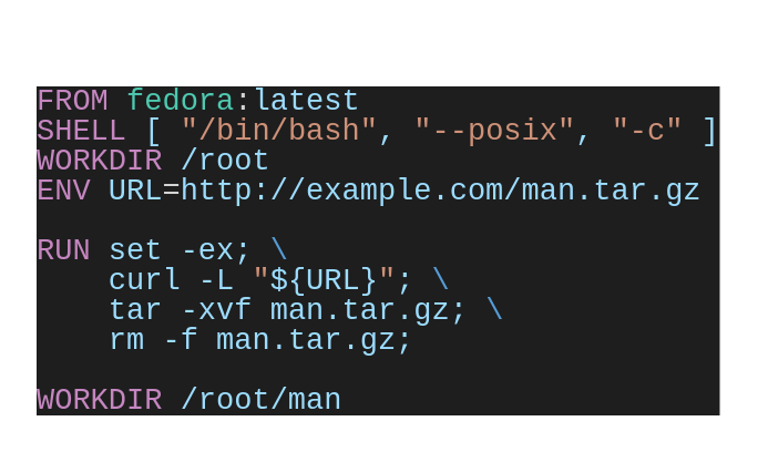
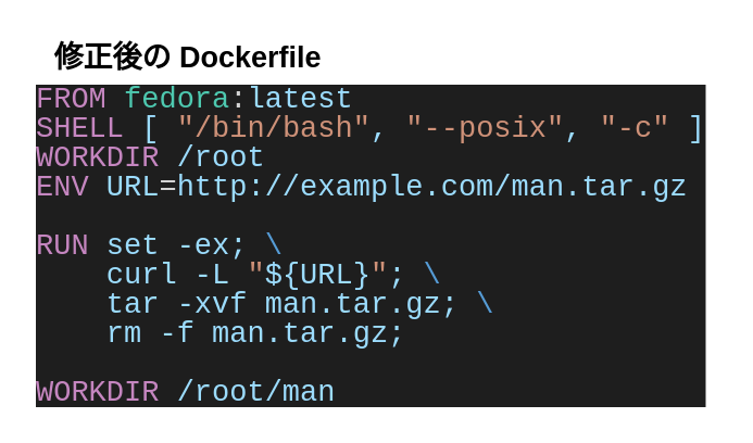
+ <mxCell id="2" value="修正後の Dockerfile" style="text;html=1;strokeColor=none;fillColor=none;align=center;verticalAlign=middle;whiteSpace=wrap;rounded=0;fontSize=18;fontStyle=1" parent="1" vertex="1"><mxGeometry x="30" y="20" width="170" height="30" as="geometry" /></mxCell>
